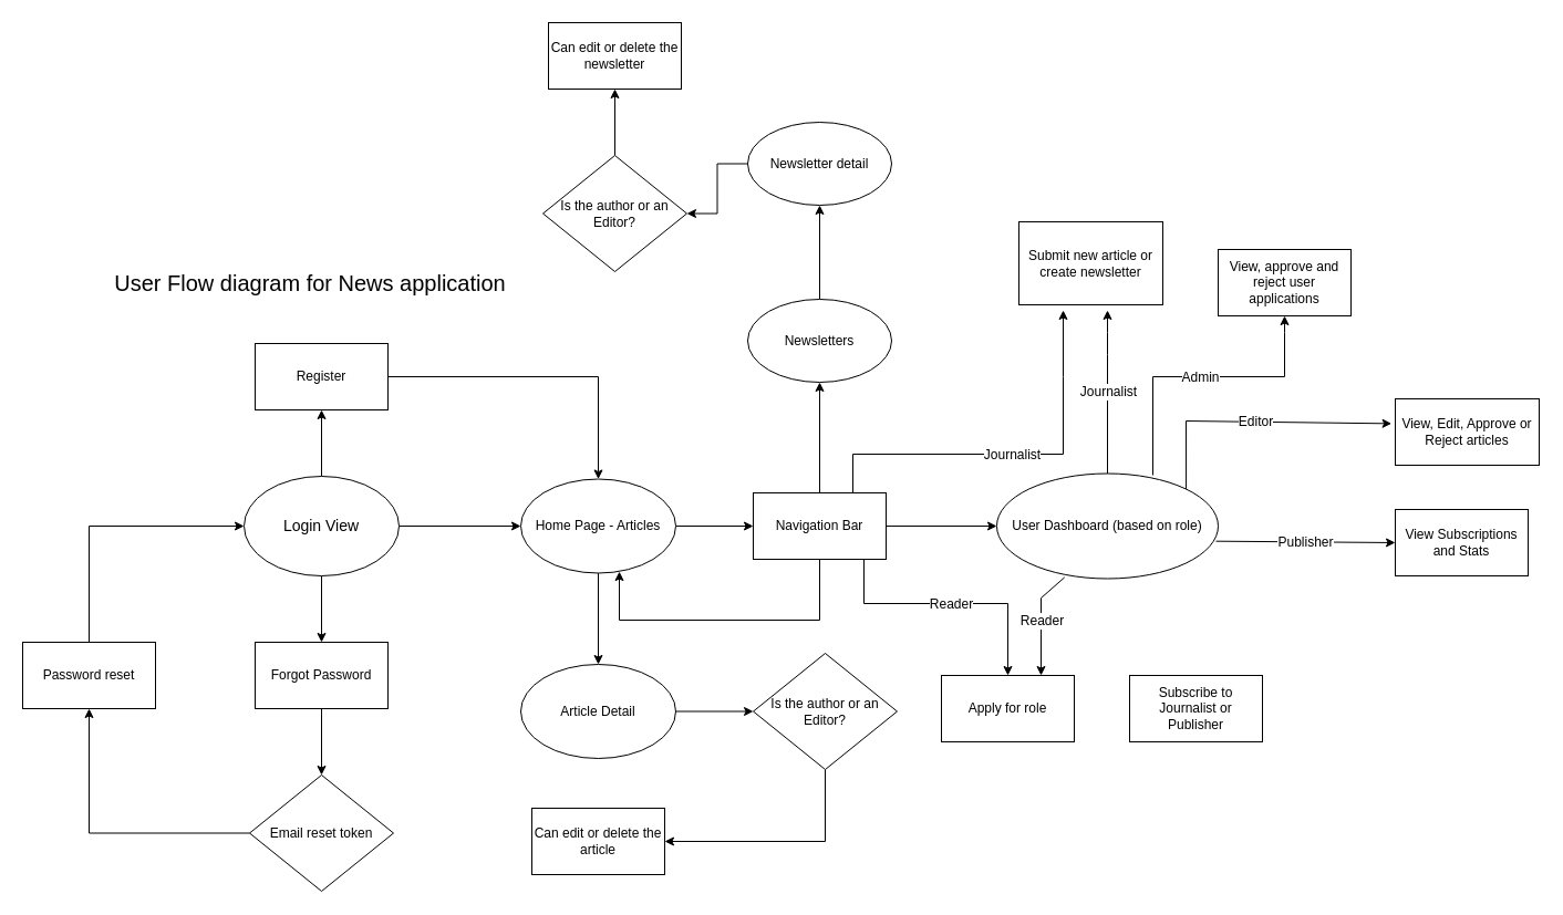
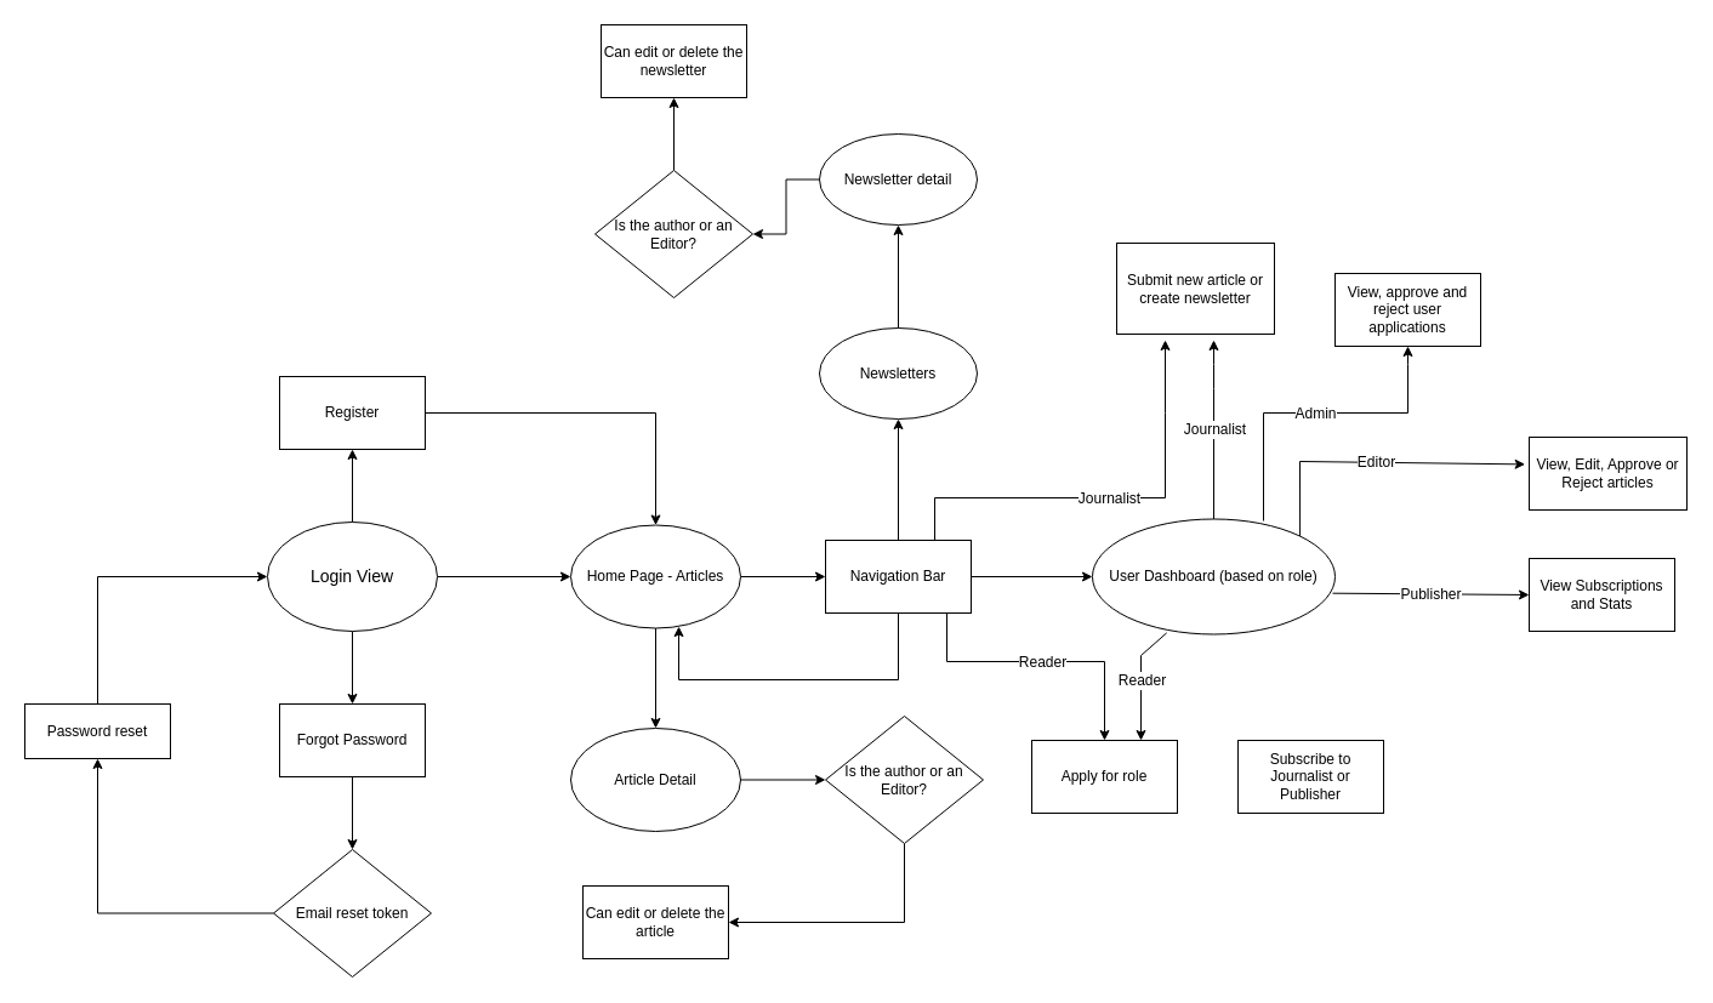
- <mxCell id="33" value="&lt;font style=&quot;font-size: 20px;&quot;&gt;User Flow diagram for News application&lt;/font&gt;" style="text;html=1;align=center;verticalAlign=middle;whiteSpace=wrap;rounded=0;" parent="1" vertex="1"><mxGeometry x="90" y="240" width="380" height="30" as="geometry" /></mxCell>
- <mxCell id="15" value="Password reset" style="whiteSpace=wrap;html=1;" parent="1" vertex="1"><mxGeometry x="20" y="580" width="120" height="60" as="geometry" /></mxCell>
+ <mxCell id="15" value="Password reset" style="whiteSpace=wrap;html=1;" parent="1" vertex="1"><mxGeometry x="20" y="580" width="120" height="45" as="geometry" /></mxCell>
